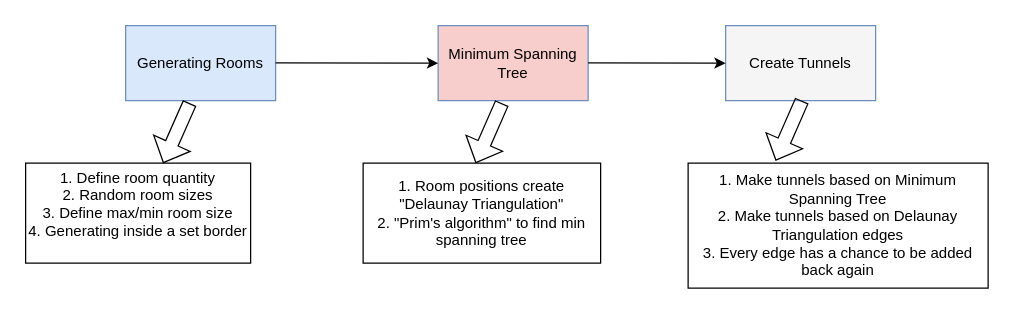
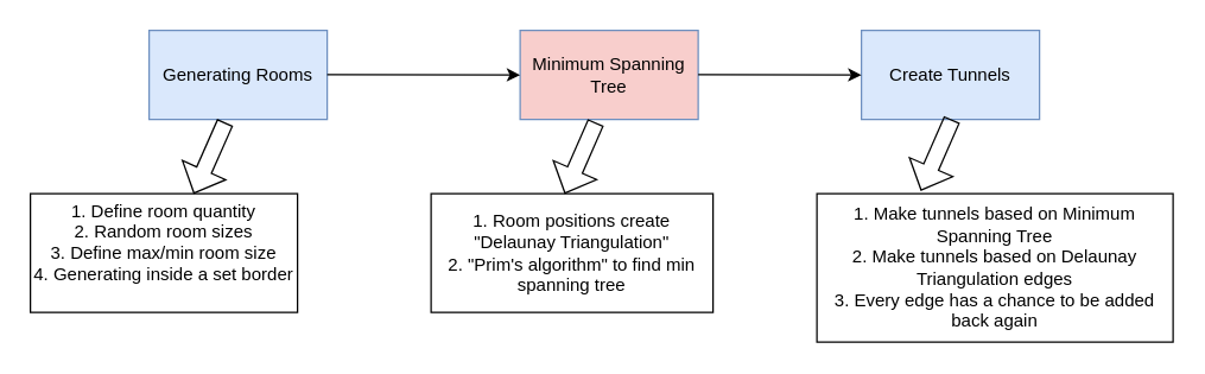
- <mxCell id="4" value="Create Tunnels" style="rounded=0;whiteSpace=wrap;html=1;fillColor=#f5f5f5;strokeColor=#6c8ebf;" vertex="1" parent="1"><mxGeometry x="580" y="20" width="120" height="60" as="geometry" /></mxCell>
+ <mxCell id="4" value="Create Tunnels" style="rounded=0;whiteSpace=wrap;html=1;fillColor=#dae8fc;strokeColor=#6c8ebf;" vertex="1" parent="1"><mxGeometry x="580" y="20" width="120" height="60" as="geometry" /></mxCell>
